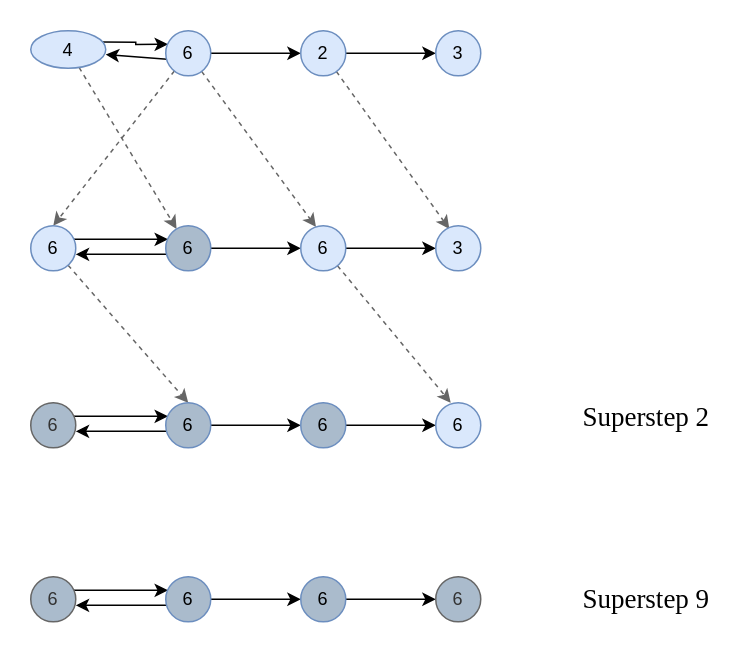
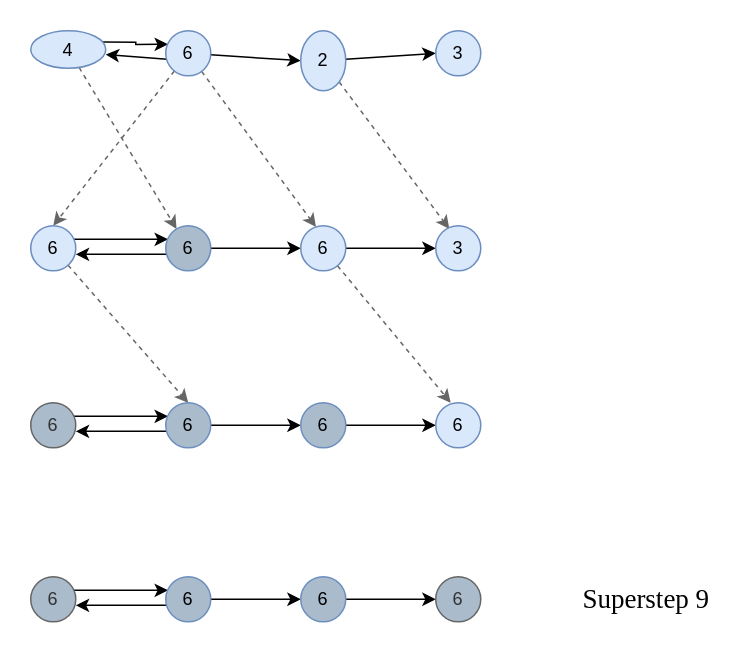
- <mxCell id="12" value="2" style="ellipse;whiteSpace=wrap;html=1;aspect=fixed;fillColor=#dae8fc;strokeColor=#6c8ebf;" vertex="1" parent="1"><mxGeometry x="200" y="20" width="30" height="30" as="geometry" /></mxCell>
+ <mxCell id="12" value="2" style="ellipse;whiteSpace=wrap;html=1;aspect=fixed;fillColor=#dae8fc;strokeColor=#6c8ebf;" vertex="1" parent="1"><mxGeometry x="200" y="20" width="30" height="40" as="geometry" /></mxCell>
- <mxCell id="40" value="&lt;font face=&quot;Computer Modern&quot; style=&quot;font-size: 18px;&quot;&gt;Superstep 2&lt;/font&gt;" style="text;html=1;align=center;verticalAlign=middle;resizable=0;points=[];;autosize=1;fontSize=18;" vertex="1" parent="1"><mxGeometry x="380" y="263" width="100" height="30" as="geometry" /></mxCell>
